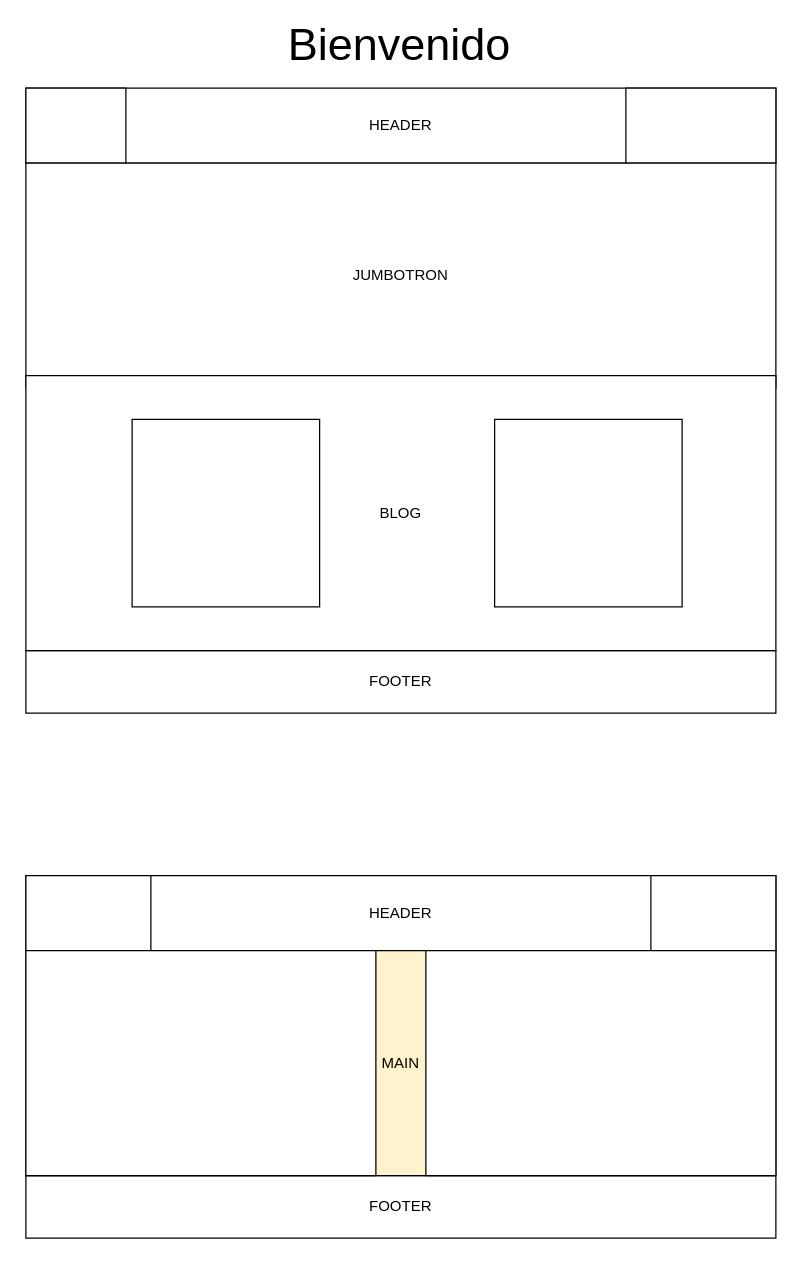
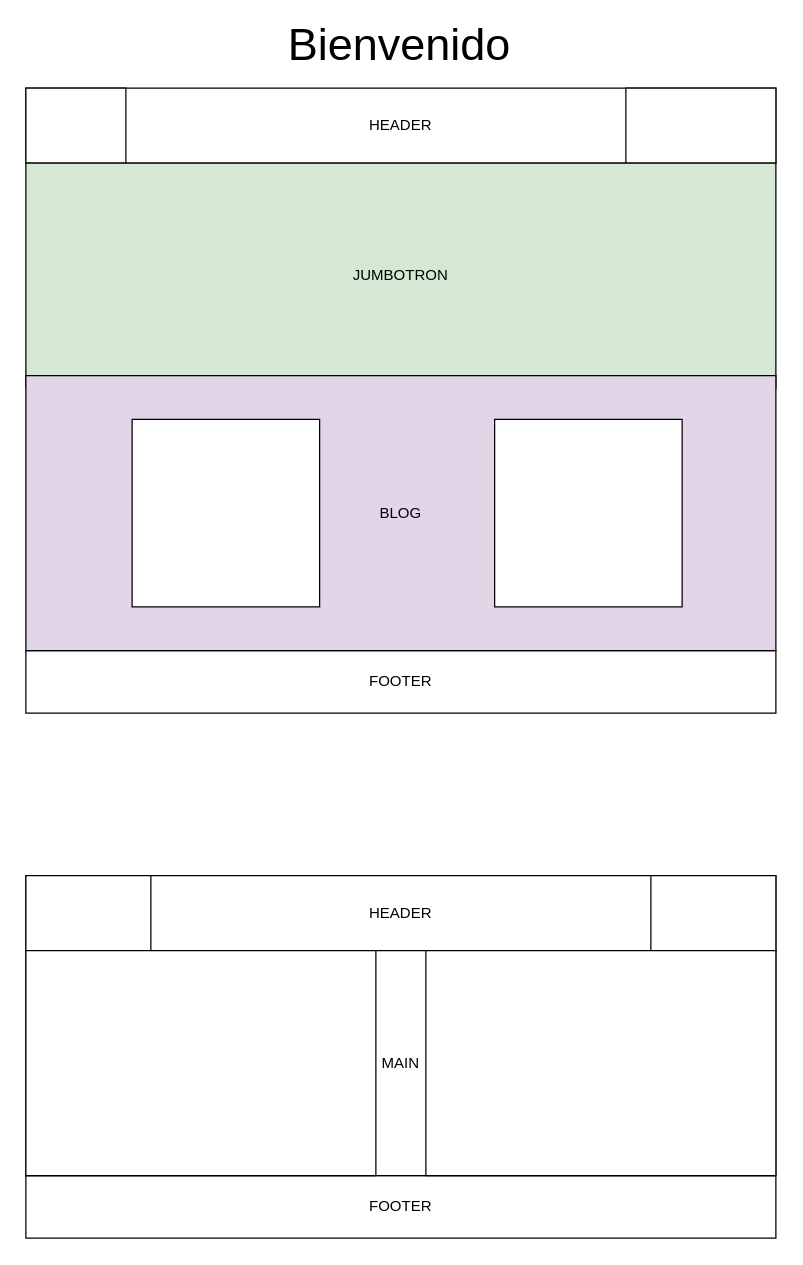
- <mxCell id="6" value="JUMBOTRON" style="rounded=0;whiteSpace=wrap;html=1;" parent="1" vertex="1"><mxGeometry x="20" y="130" width="600" height="180" as="geometry" /></mxCell>
+ <mxCell id="6" value="JUMBOTRON" style="rounded=0;whiteSpace=wrap;html=1;fillColor=#d5e8d4;" parent="1" vertex="1"><mxGeometry x="20" y="130" width="600" height="180" as="geometry" /></mxCell>
- <mxCell id="7" value="BLOG" style="rounded=0;whiteSpace=wrap;html=1;" parent="1" vertex="1"><mxGeometry x="20" y="300" width="600" height="220" as="geometry" /></mxCell>
+ <mxCell id="7" value="BLOG" style="rounded=0;whiteSpace=wrap;html=1;fillColor=#e1d5e7;" parent="1" vertex="1"><mxGeometry x="20" y="300" width="600" height="220" as="geometry" /></mxCell>
- <mxCell id="12" value="MAIN" style="rounded=0;whiteSpace=wrap;html=1;fillColor=#fff2cc;" parent="1" vertex="1"><mxGeometry x="20" y="760" width="600" height="180" as="geometry" /></mxCell>
+ <mxCell id="12" value="MAIN" style="rounded=0;whiteSpace=wrap;html=1;" parent="1" vertex="1"><mxGeometry x="20" y="760" width="600" height="180" as="geometry" /></mxCell>
